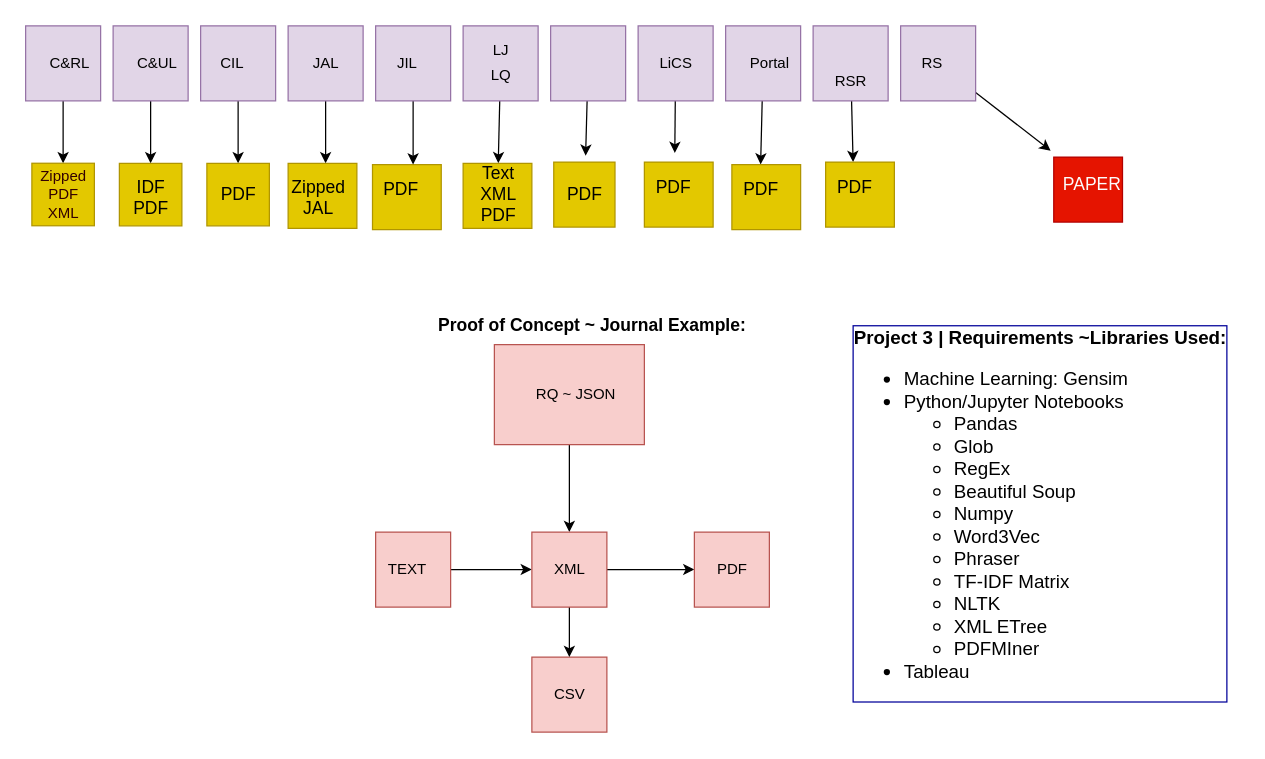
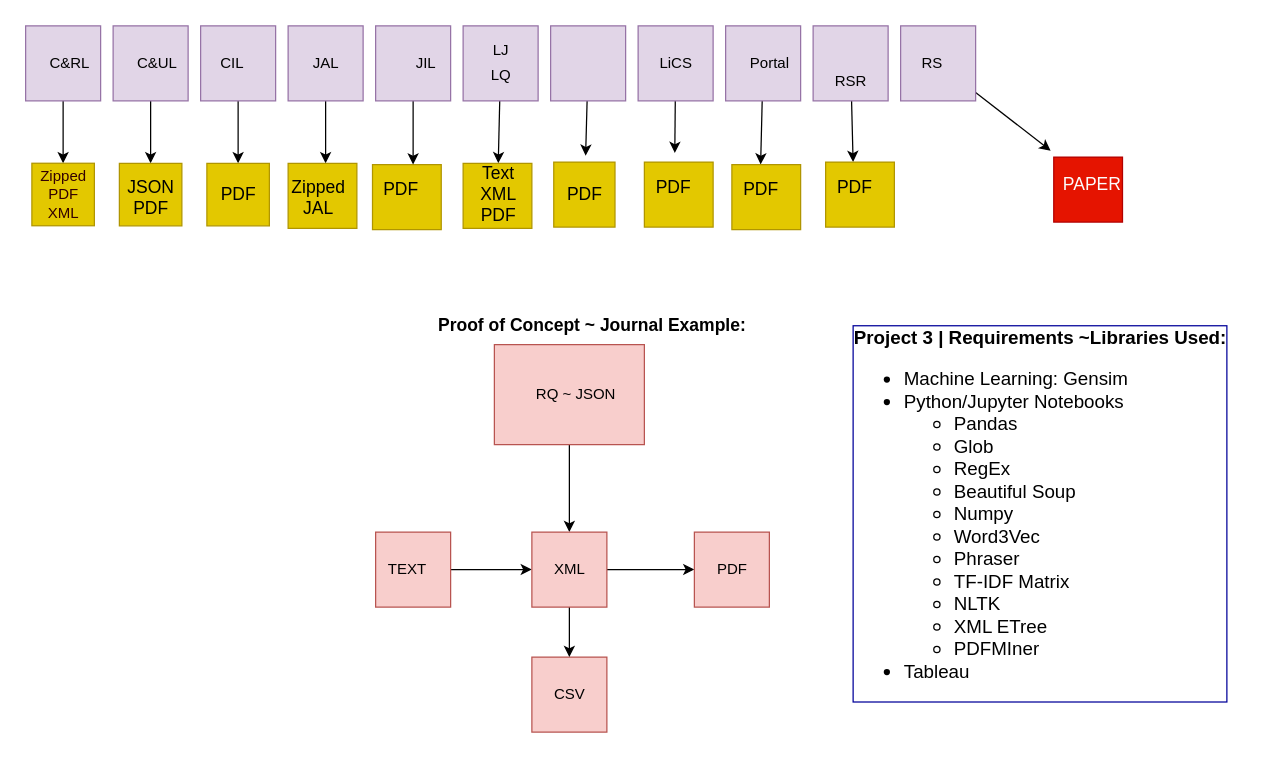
- <mxCell id="32" value="JIL" style="text;html=1;resizable=0;autosize=1;align=center;verticalAlign=middle;points=[];fillColor=none;strokeColor=none;rounded=0;" vertex="1" parent="1"><mxGeometry x="310" y="40" width="30" height="20" as="geometry" /></mxCell>
+ <mxCell id="32" value="JIL" style="text;html=1;resizable=0;autosize=1;align=center;verticalAlign=middle;points=[];fillColor=none;strokeColor=none;rounded=0;" vertex="1" parent="1"><mxGeometry x="325" y="40" width="30" height="20" as="geometry" /></mxCell>
- <mxCell id="55" value="IDF&lt;br&gt;PDF" style="text;html=1;resizable=0;autosize=1;align=center;verticalAlign=middle;points=[];fillColor=none;strokeColor=none;rounded=0;fontSize=14;" vertex="1" parent="1"><mxGeometry x="95" y="137" width="50" height="40" as="geometry" /></mxCell>
+ <mxCell id="55" value="JSON&lt;br&gt;PDF" style="text;html=1;resizable=0;autosize=1;align=center;verticalAlign=middle;points=[];fillColor=none;strokeColor=none;rounded=0;fontSize=14;" vertex="1" parent="1"><mxGeometry x="95" y="137" width="50" height="40" as="geometry" /></mxCell>
